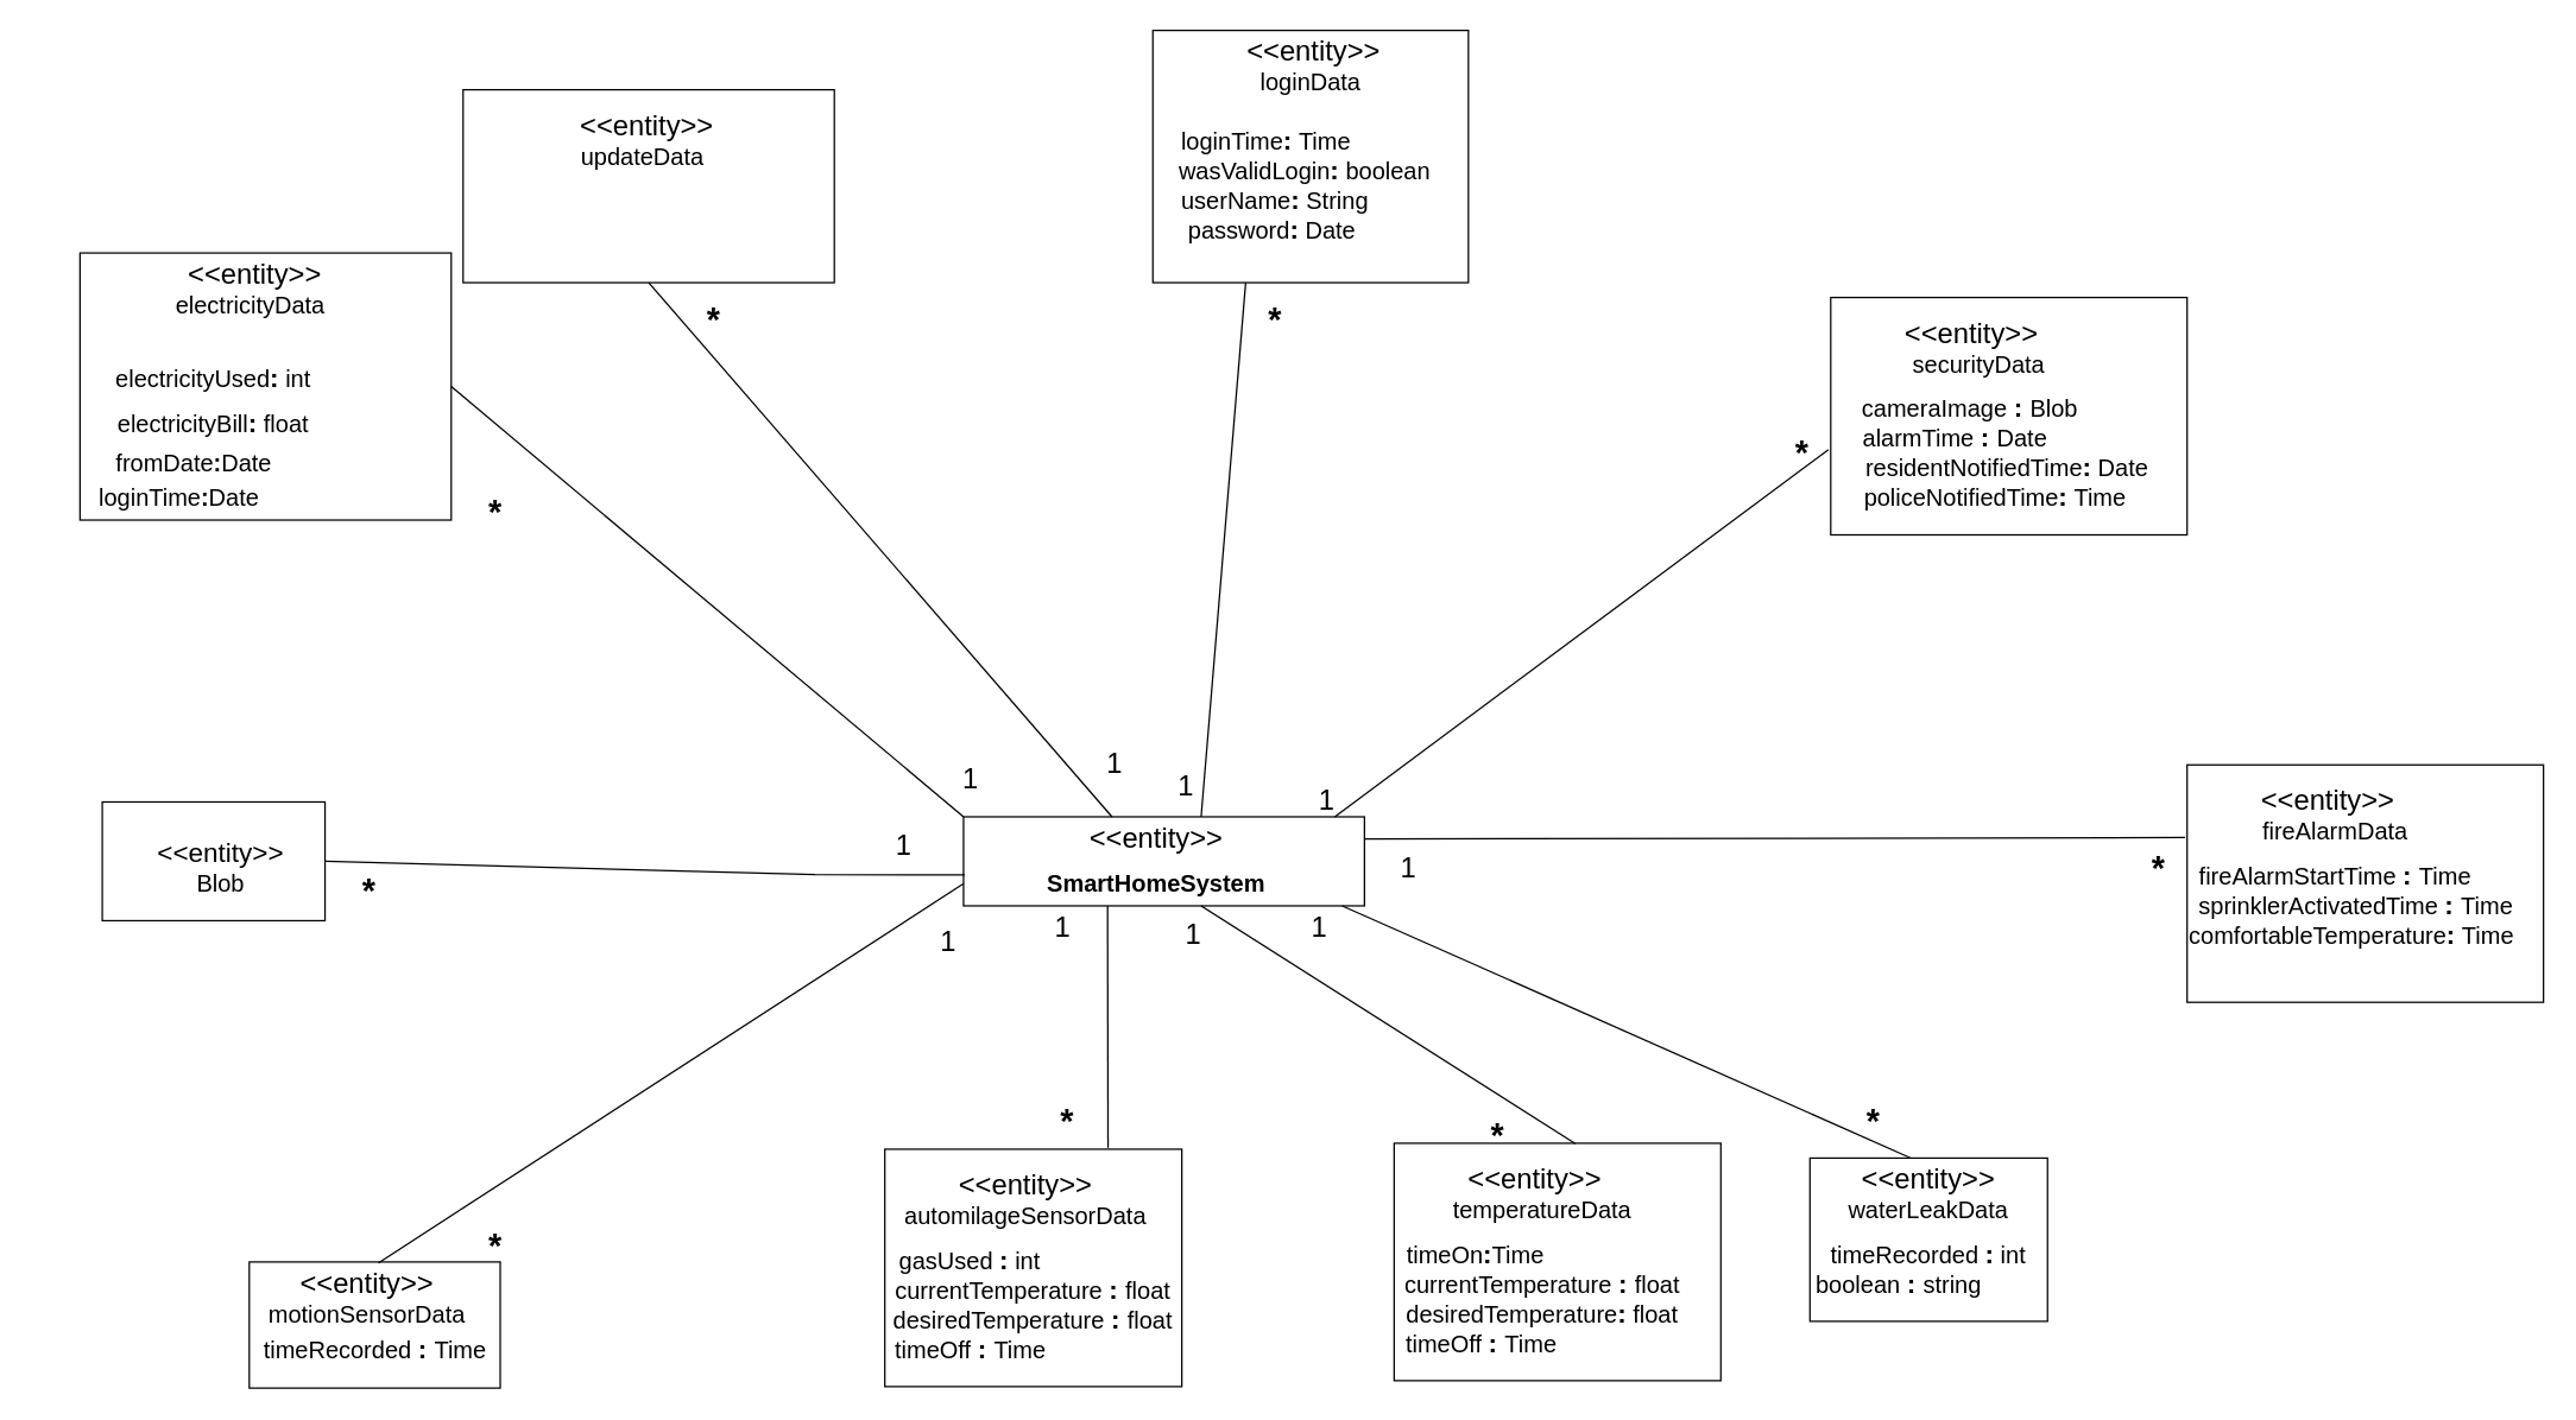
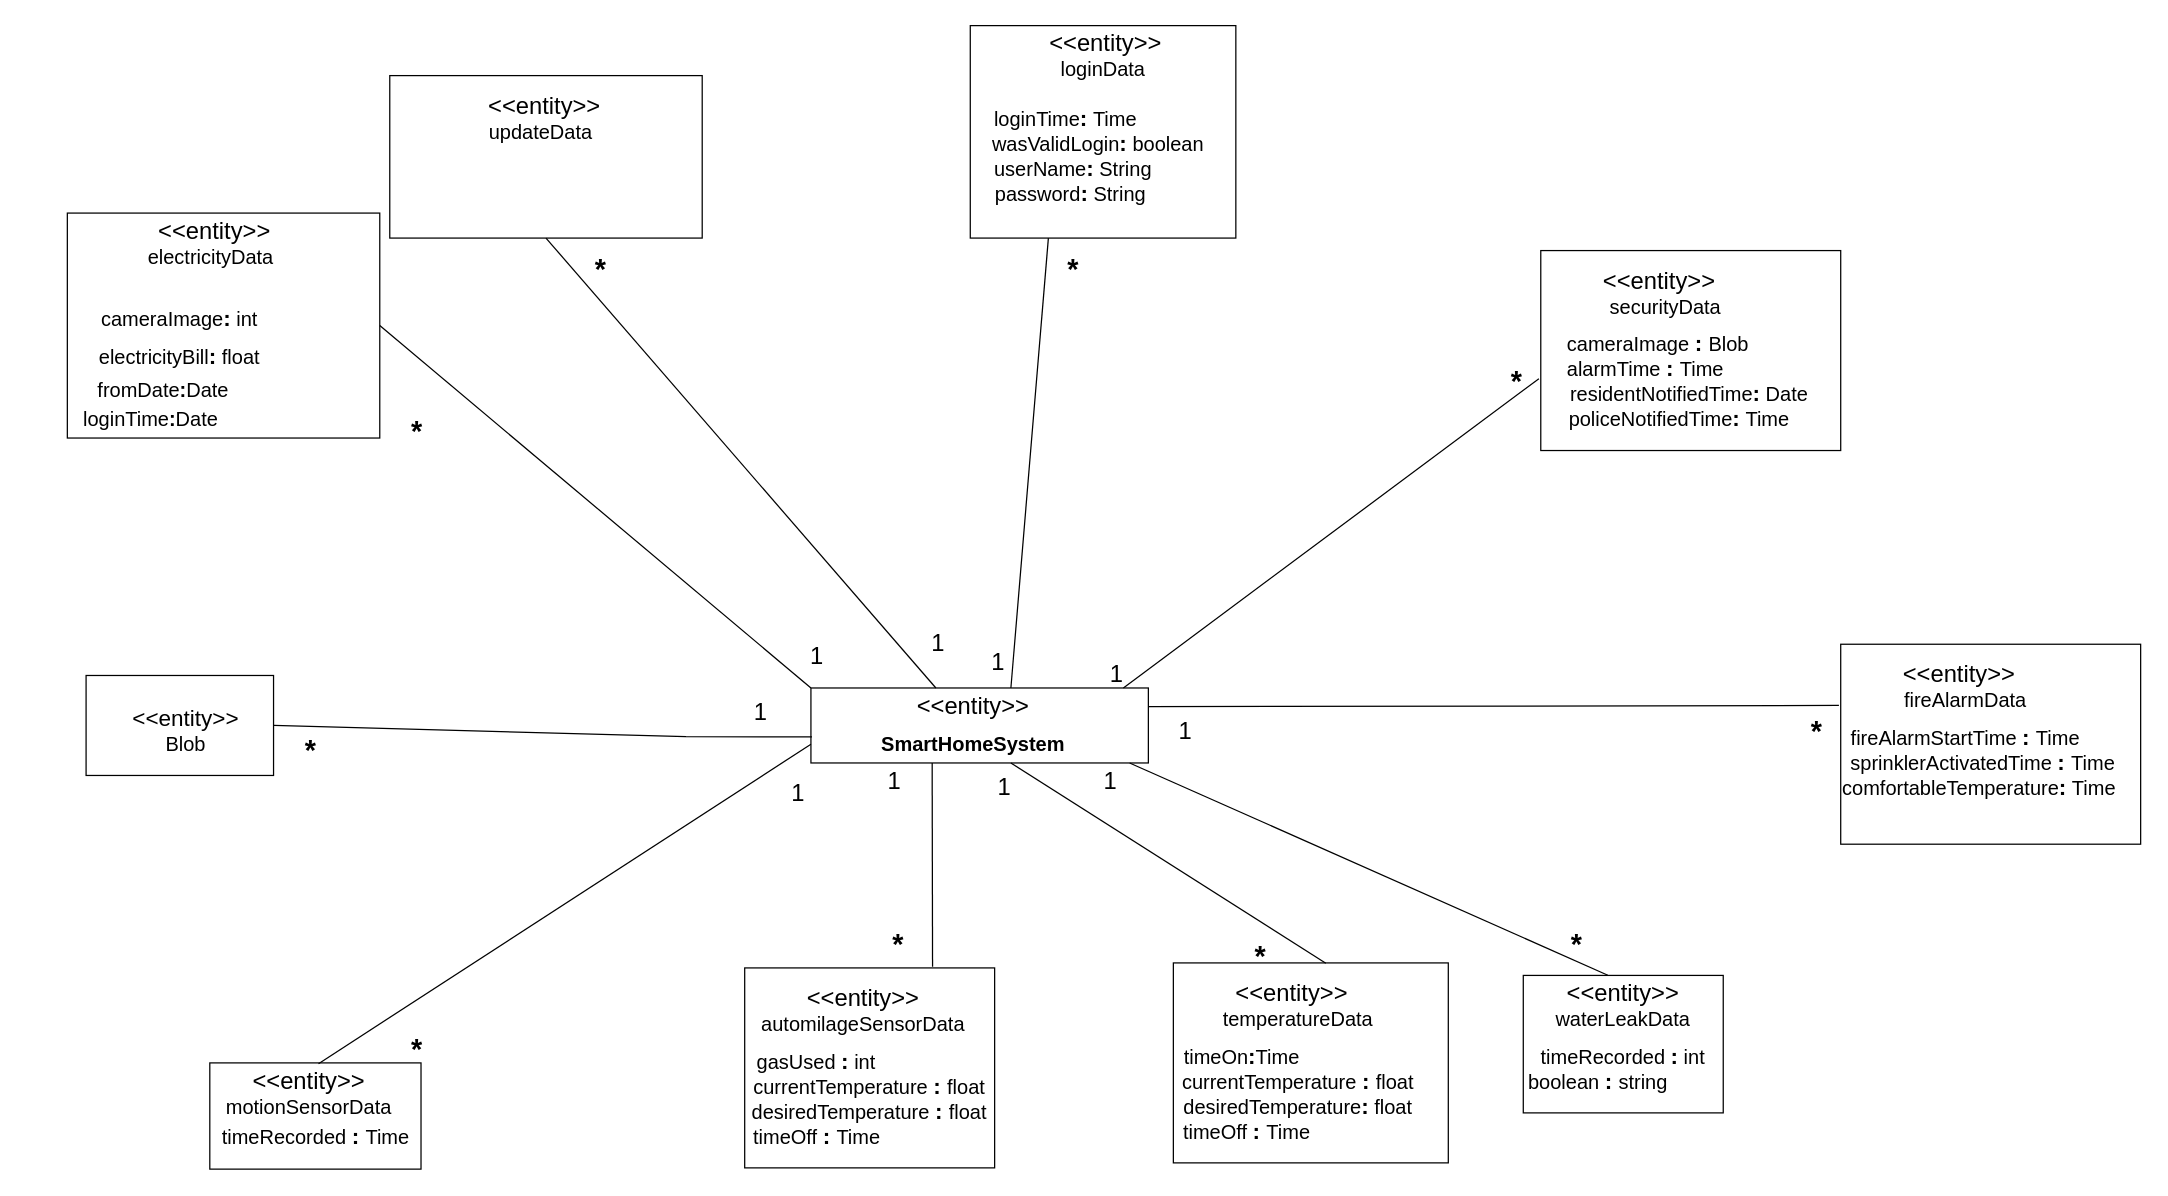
- <mxCell id="87" value="&lt;font&gt;password&lt;/font&gt;&lt;font style=&quot;font-weight: bold ; font-size: 18px&quot;&gt;:&lt;/font&gt;&amp;nbsp;Date" style="text;html=1;strokeColor=none;fillColor=none;align=center;verticalAlign=middle;whiteSpace=wrap;rounded=0;fontSize=16;" vertex="1" parent="1"><mxGeometry x="756" y="140" width="200" height="30" as="geometry" /></mxCell>
+ <mxCell id="87" value="&lt;font&gt;password&lt;/font&gt;&lt;font style=&quot;font-weight: bold ; font-size: 18px&quot;&gt;:&lt;/font&gt;&amp;nbsp;String" style="text;html=1;strokeColor=none;fillColor=none;align=center;verticalAlign=middle;whiteSpace=wrap;rounded=0;fontSize=16;" vertex="1" parent="1"><mxGeometry x="756" y="140" width="200" height="30" as="geometry" /></mxCell>
- <mxCell id="68" value="&lt;font&gt;electricityUsed&lt;/font&gt;&lt;font style=&quot;font-weight: bold ; font-size: 18px&quot;&gt;:&lt;/font&gt;&amp;nbsp;int&lt;br&gt;" style="text;html=1;strokeColor=none;fillColor=none;align=center;verticalAlign=middle;whiteSpace=wrap;rounded=0;fontSize=16;" parent="1" vertex="1"><mxGeometry x="43" y="240" width="200" height="30" as="geometry" /></mxCell>
+ <mxCell id="68" value="&lt;font&gt;cameraImage&lt;/font&gt;&lt;font style=&quot;font-weight: bold ; font-size: 18px&quot;&gt;:&lt;/font&gt;&amp;nbsp;int&lt;br&gt;" style="text;html=1;strokeColor=none;fillColor=none;align=center;verticalAlign=middle;whiteSpace=wrap;rounded=0;fontSize=16;" parent="1" vertex="1"><mxGeometry x="43" y="240" width="200" height="30" as="geometry" /></mxCell>
- <mxCell id="51" value="alarmTime&amp;nbsp;&lt;b&gt;&lt;font style=&quot;font-size: 18px&quot;&gt;:&amp;nbsp;&lt;/font&gt;&lt;/b&gt;Date" style="text;html=1;strokeColor=none;fillColor=none;align=center;verticalAlign=middle;whiteSpace=wrap;rounded=0;fontSize=16;" parent="1" vertex="1"><mxGeometry x="1216" y="280" width="200" height="30" as="geometry" /></mxCell>
+ <mxCell id="51" value="alarmTime&amp;nbsp;&lt;b&gt;&lt;font style=&quot;font-size: 18px&quot;&gt;:&amp;nbsp;&lt;/font&gt;&lt;/b&gt;Time" style="text;html=1;strokeColor=none;fillColor=none;align=center;verticalAlign=middle;whiteSpace=wrap;rounded=0;fontSize=16;" parent="1" vertex="1"><mxGeometry x="1216" y="280" width="200" height="30" as="geometry" /></mxCell>
